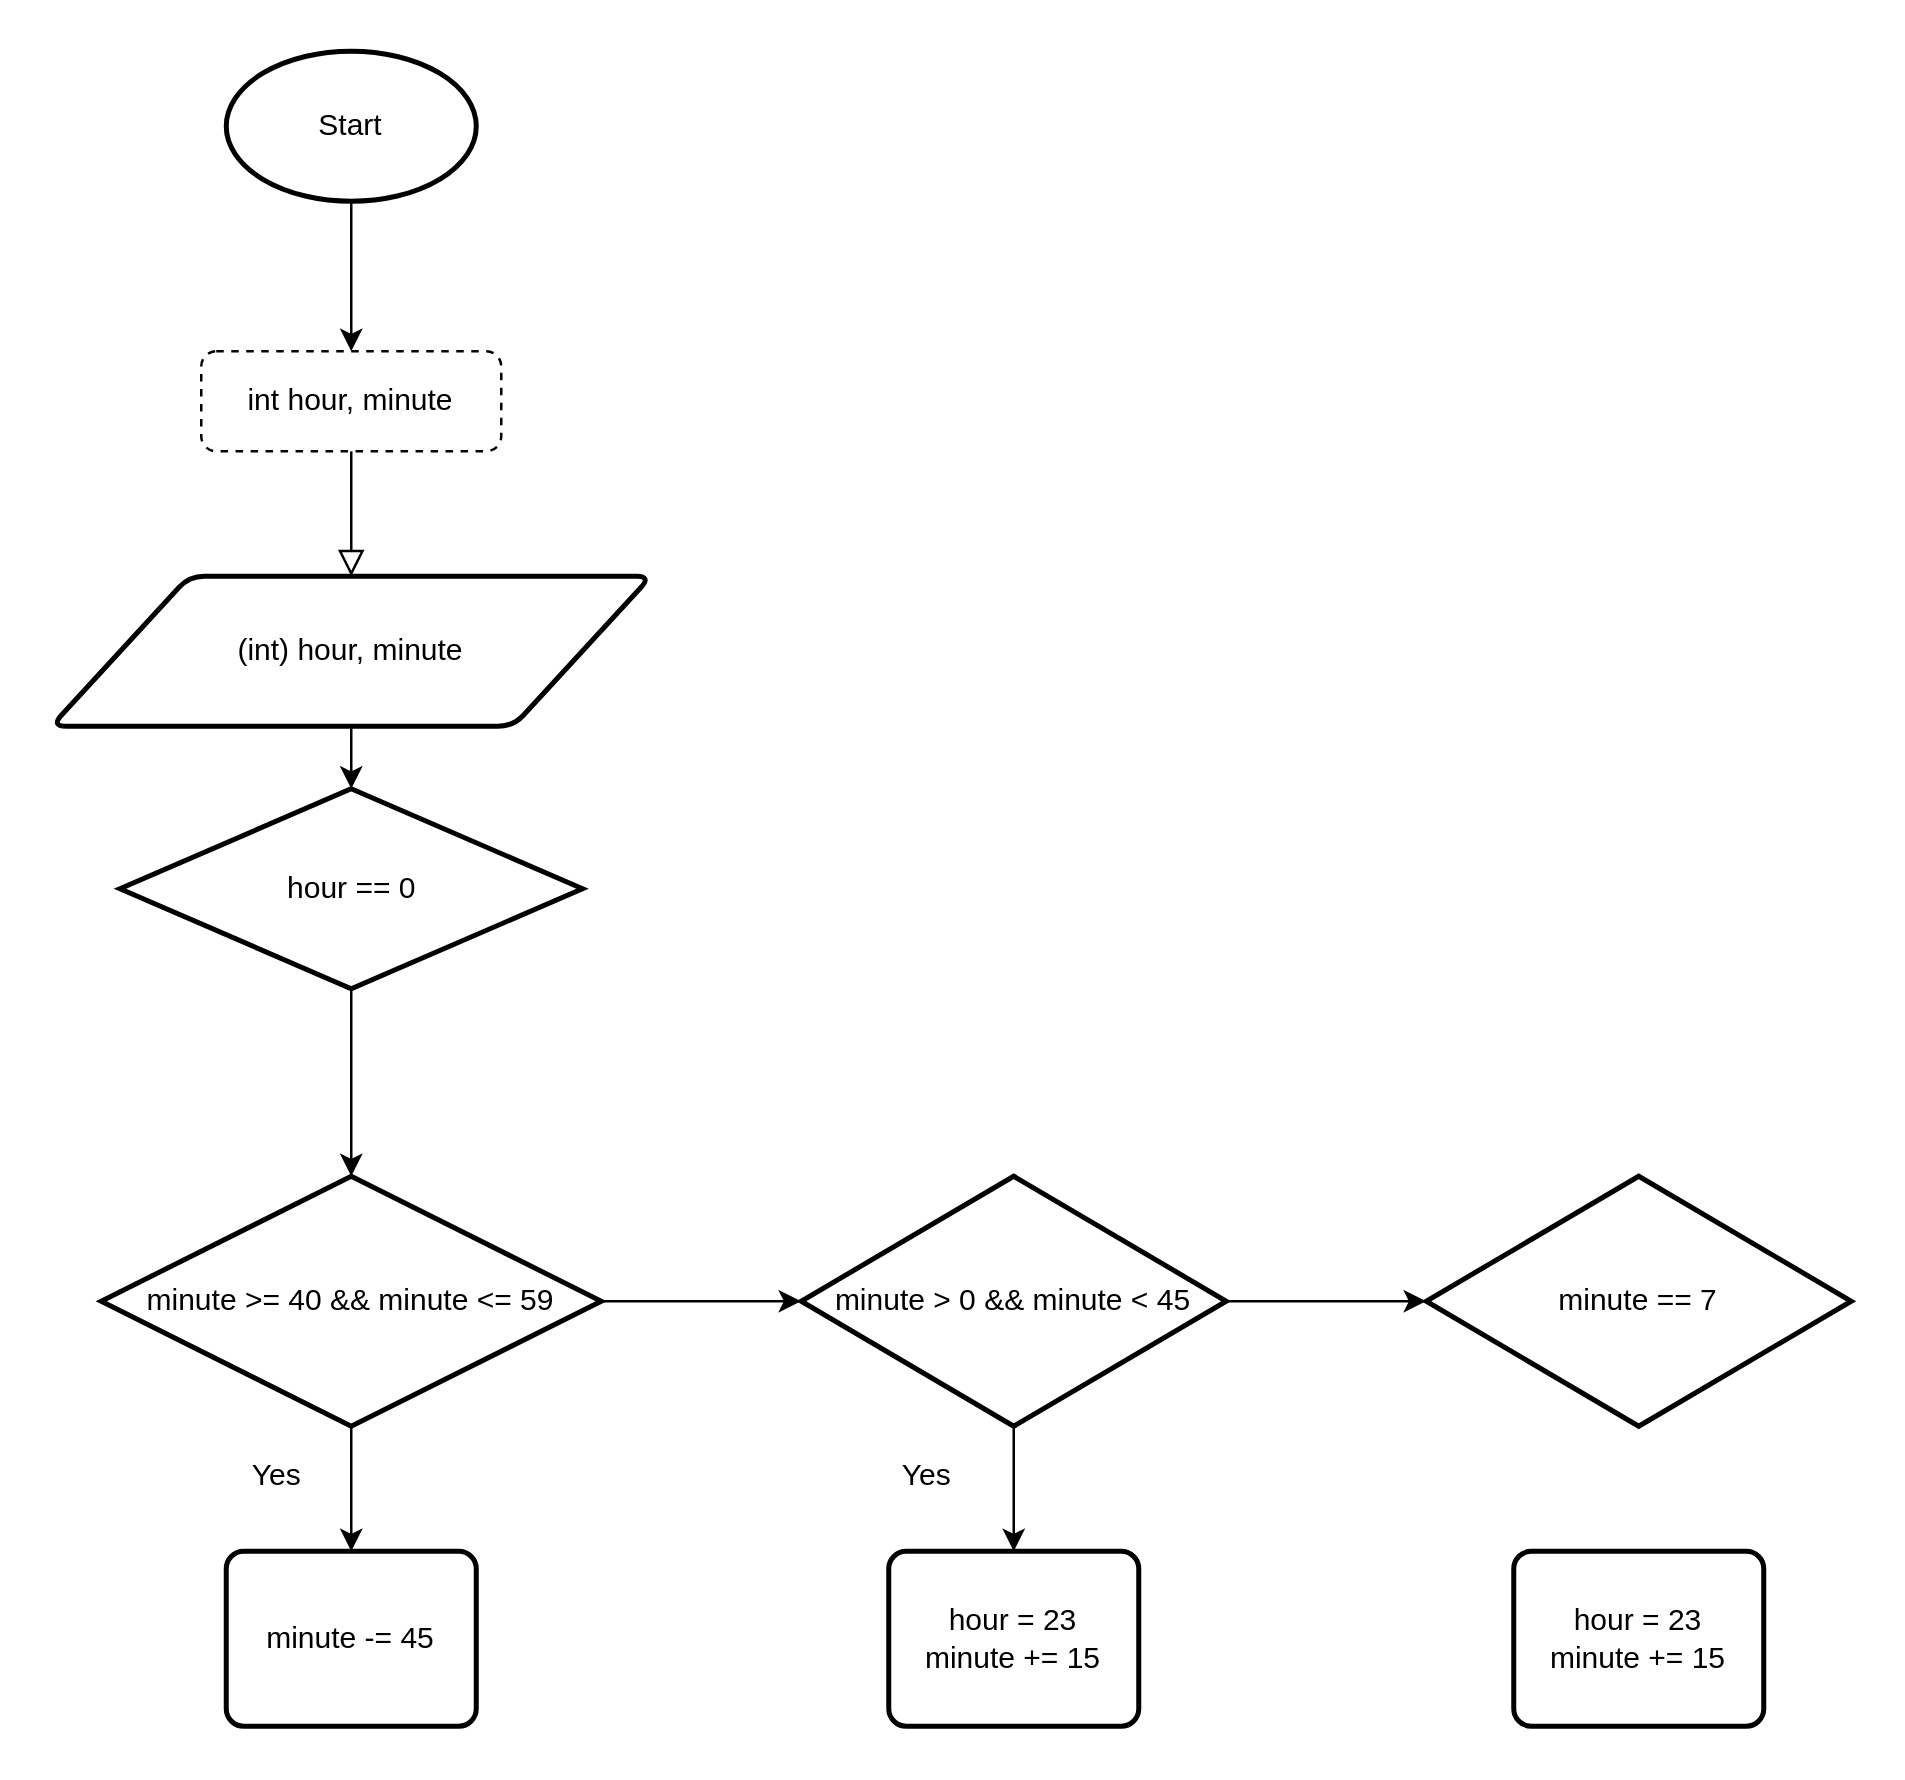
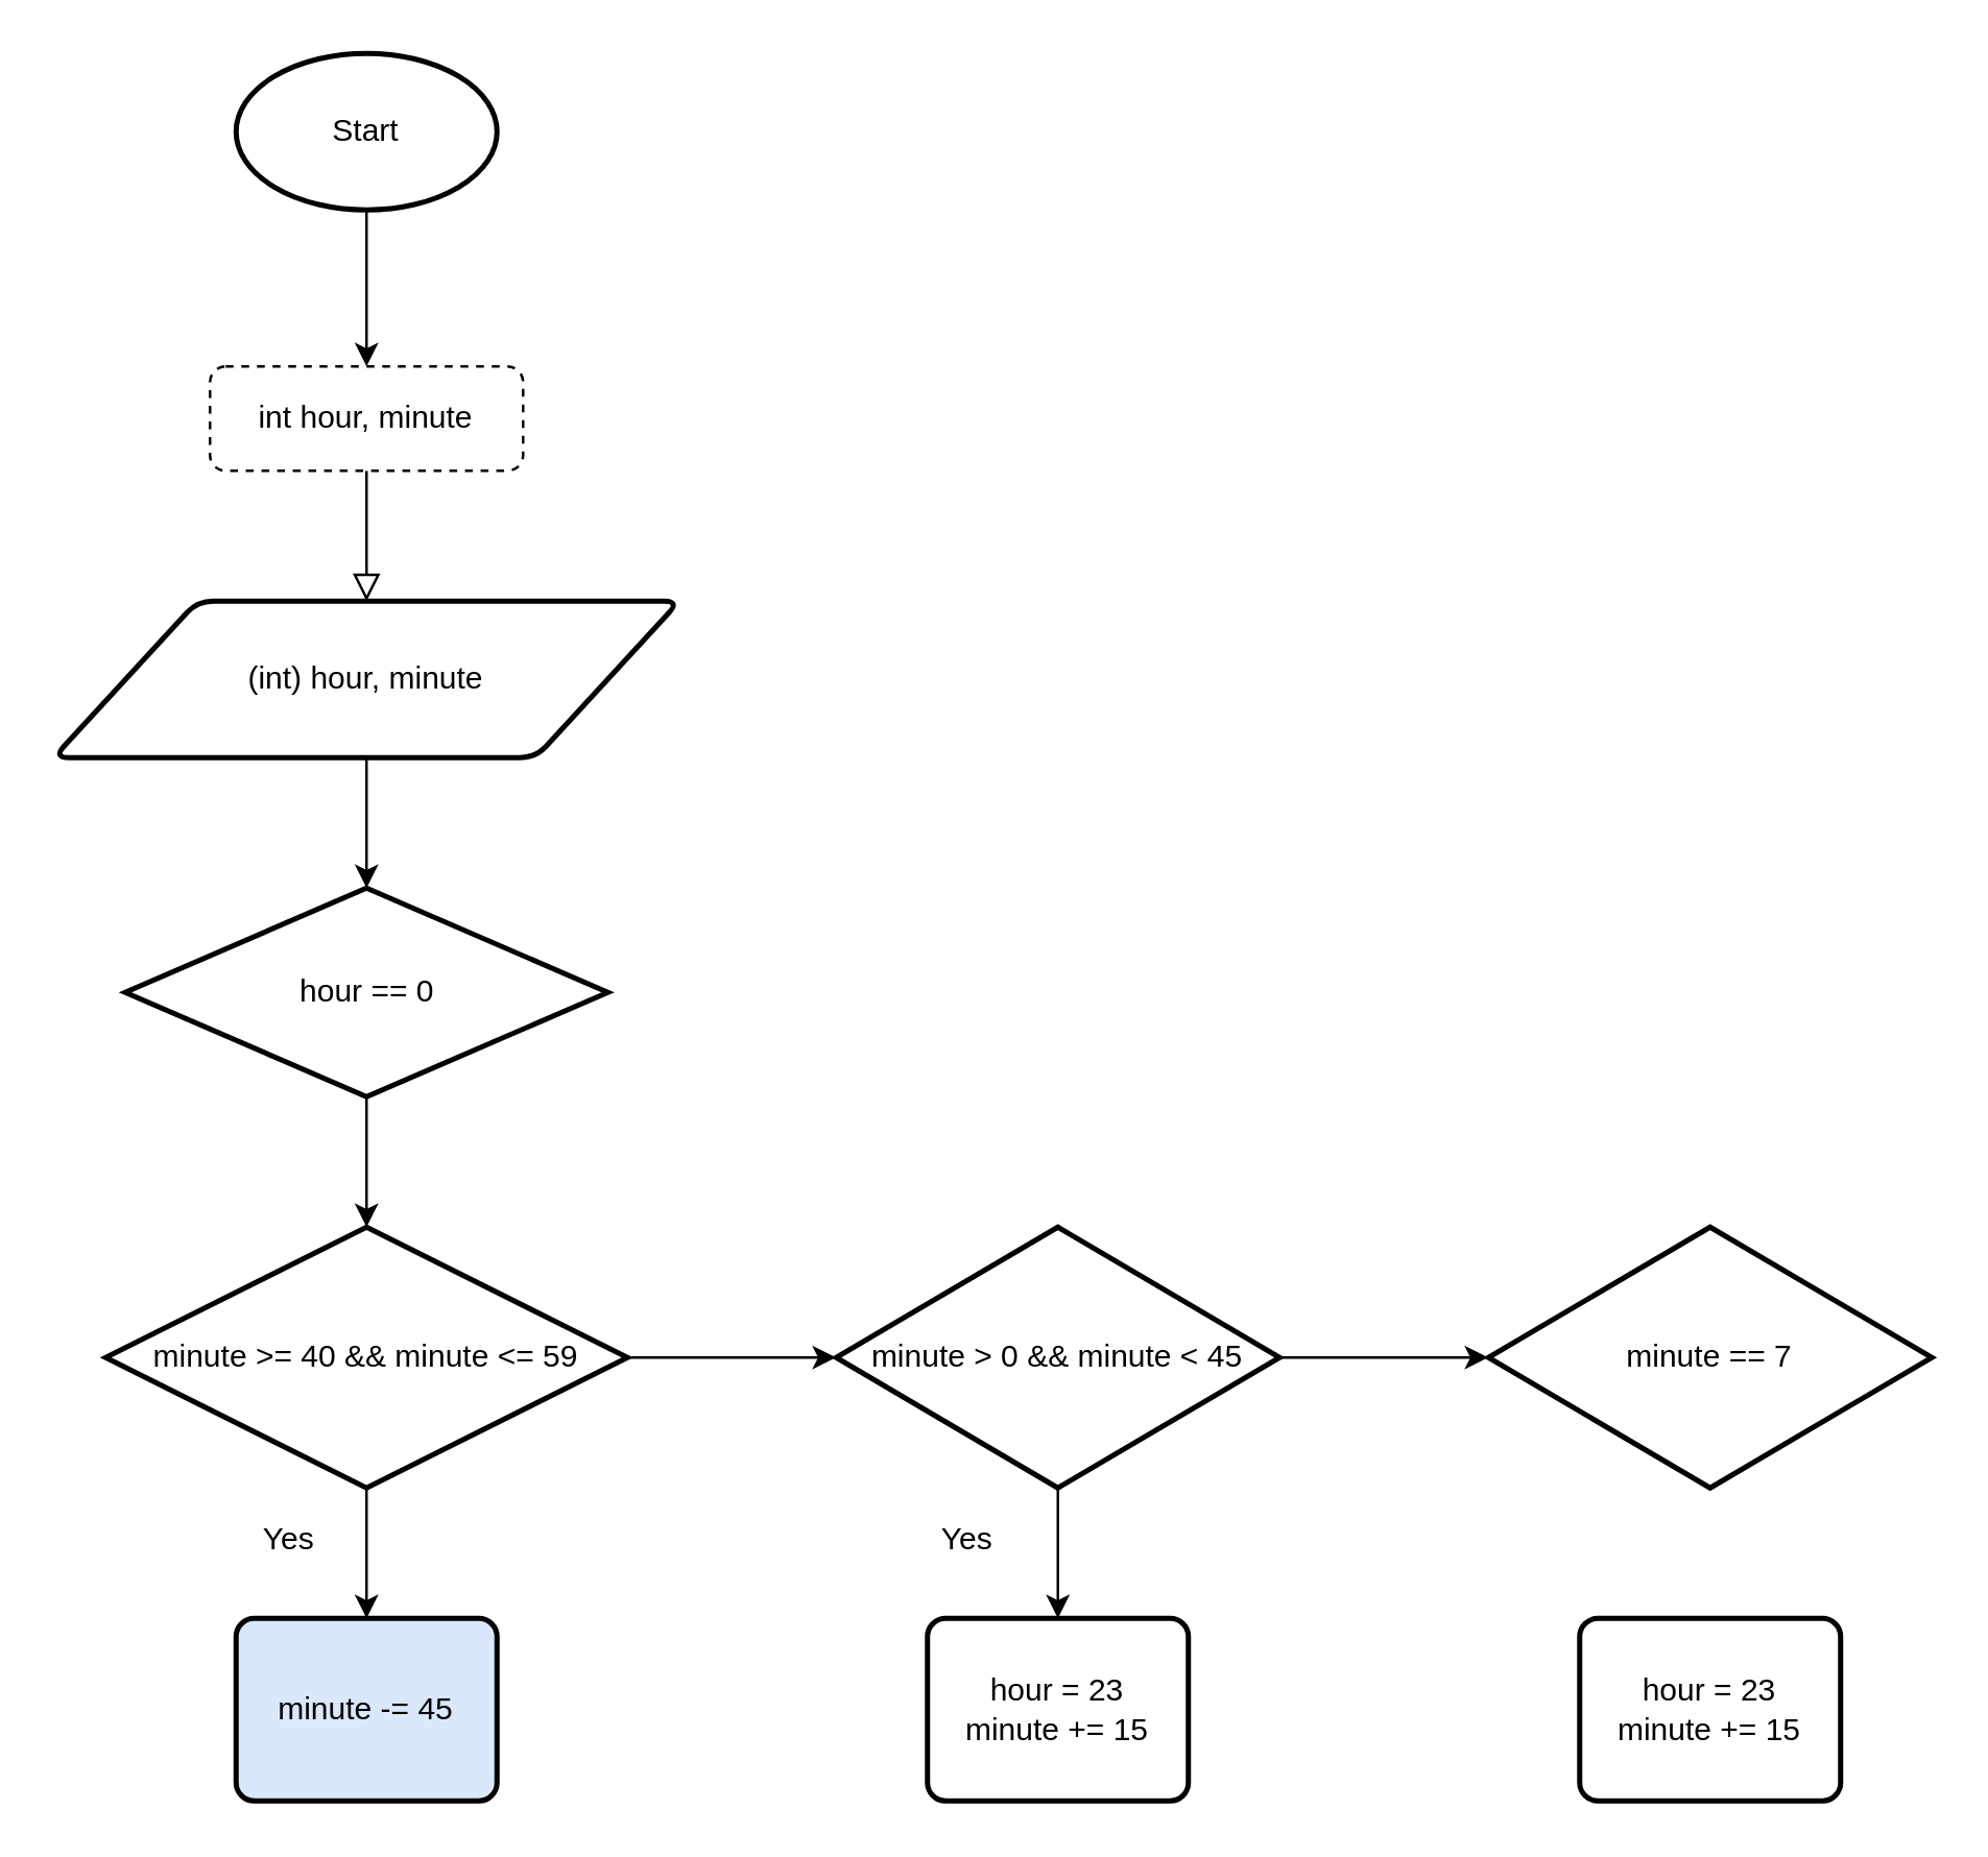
- <mxCell id="9" value="hour == 0" style="strokeWidth=2;html=1;shape=mxgraph.flowchart.decision;whiteSpace=wrap;" vertex="1" parent="1"><mxGeometry x="47.5" y="315" width="185" height="80" as="geometry" /></mxCell>
+ <mxCell id="9" value="hour == 0" style="strokeWidth=2;html=1;shape=mxgraph.flowchart.decision;whiteSpace=wrap;" vertex="1" parent="1"><mxGeometry x="47.5" y="340" width="185" height="80" as="geometry" /></mxCell>
- <mxCell id="13" value="minute -= 45" style="rounded=1;whiteSpace=wrap;html=1;absoluteArcSize=1;arcSize=14;strokeWidth=2;" vertex="1" parent="1"><mxGeometry x="90" y="620" width="100" height="70" as="geometry" /></mxCell>
+ <mxCell id="13" value="minute -= 45" style="rounded=1;whiteSpace=wrap;html=1;absoluteArcSize=1;arcSize=14;strokeWidth=2;fillColor=#dae8fc;" vertex="1" parent="1"><mxGeometry x="90" y="620" width="100" height="70" as="geometry" /></mxCell>
